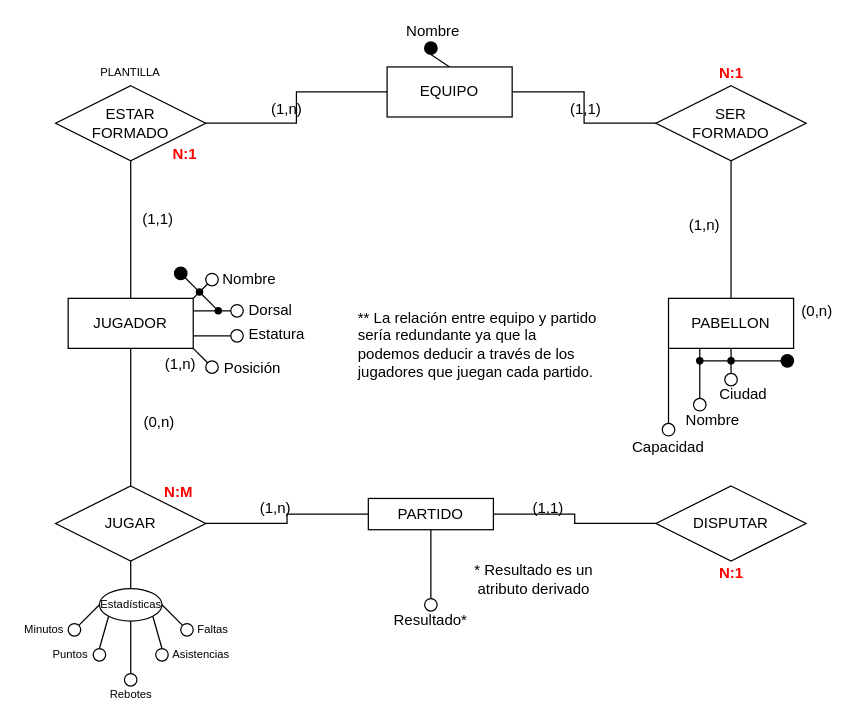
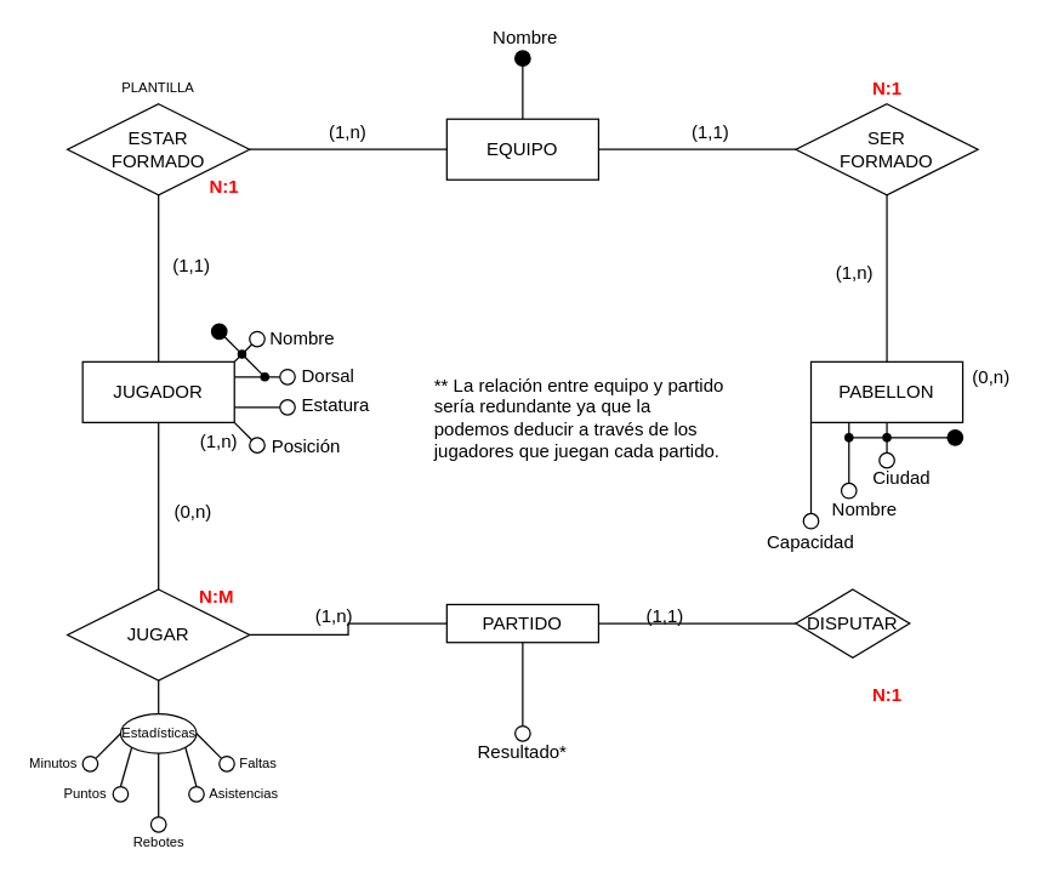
- <mxCell id="10" value="EQUIPO" style="whiteSpace=wrap;html=1;align=center;" parent="1" vertex="1"><mxGeometry x="309" y="53" width="100" height="40" as="geometry" /></mxCell>
+ <mxCell id="10" value="EQUIPO" style="whiteSpace=wrap;html=1;align=center;" parent="1" vertex="1"><mxGeometry x="294" y="78" width="100" height="40" as="geometry" /></mxCell>
- <mxCell id="85" value="DISPUTAR" style="shape=rhombus;perimeter=rhombusPerimeter;whiteSpace=wrap;html=1;align=center;" vertex="1" parent="1"><mxGeometry x="524" y="388" width="120" height="60" as="geometry" /></mxCell>
+ <mxCell id="85" value="DISPUTAR" style="shape=rhombus;perimeter=rhombusPerimeter;whiteSpace=wrap;html=1;align=center;" vertex="1" parent="1"><mxGeometry x="524" y="388" width="75" height="45" as="geometry" /></mxCell>
- <mxCell id="83" value="* Resultado es un atributo derivado" style="text;html=1;strokeColor=none;fillColor=none;align=center;verticalAlign=middle;whiteSpace=wrap;rounded=0;" parent="1" vertex="1"><mxGeometry x="371" y="448" width="111" height="30" as="geometry" /></mxCell>
